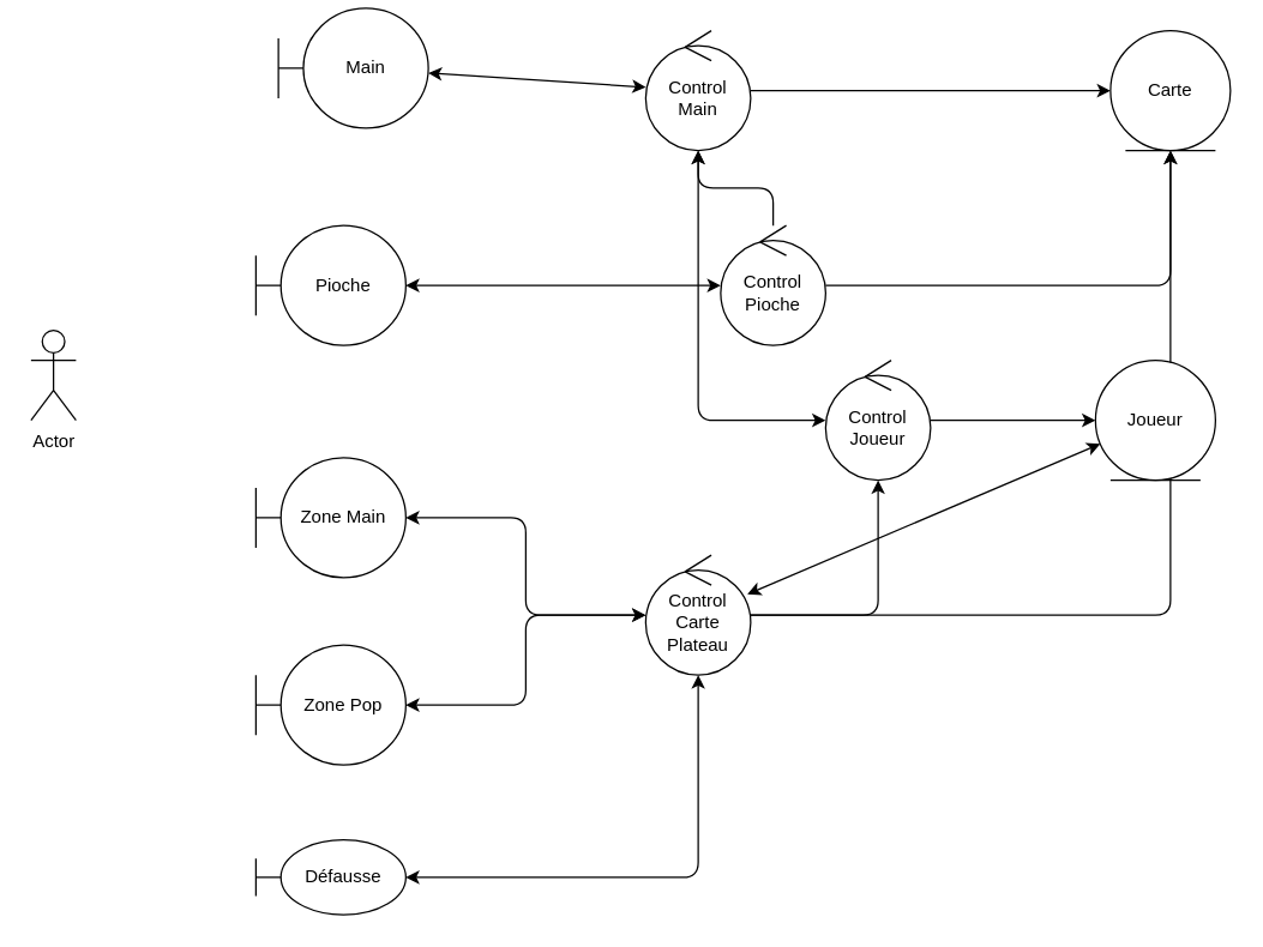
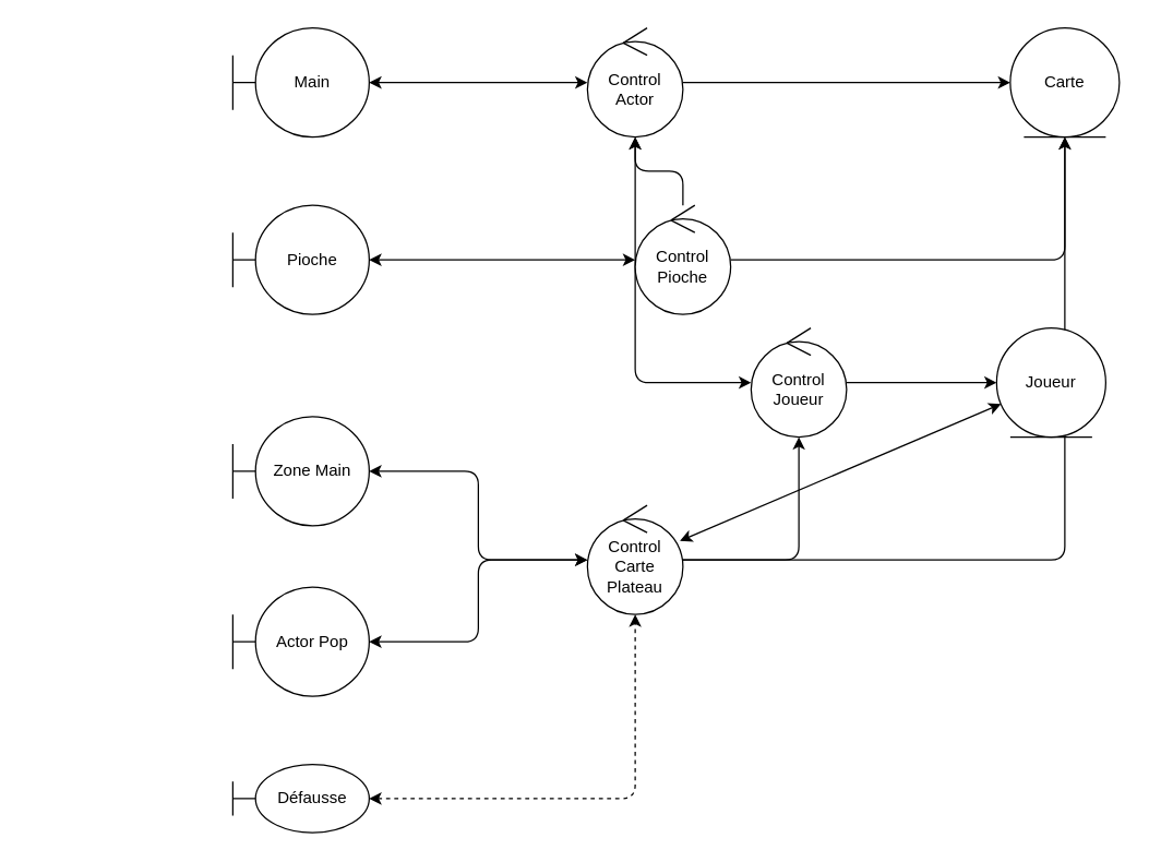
- <mxCell id="4" value="Main" style="shape=umlBoundary;whiteSpace=wrap;html=1;" parent="1" vertex="1"><mxGeometry x="185" y="5" width="100" height="80" as="geometry" /></mxCell>
+ <mxCell id="4" value="Main" style="shape=umlBoundary;whiteSpace=wrap;html=1;" parent="1" vertex="1"><mxGeometry x="170" y="20" width="100" height="80" as="geometry" /></mxCell>
- <mxCell id="22" value="Control Main" style="ellipse;shape=umlControl;whiteSpace=wrap;html=1;" vertex="1" parent="1"><mxGeometry x="430" y="20" width="70" height="80" as="geometry" /></mxCell>
+ <mxCell id="22" value="Control Actor" style="ellipse;shape=umlControl;whiteSpace=wrap;html=1;" vertex="1" parent="1"><mxGeometry x="430" y="20" width="70" height="80" as="geometry" /></mxCell>
- <mxCell id="26" value="Control Pioche" style="ellipse;shape=umlControl;whiteSpace=wrap;html=1;" vertex="1" parent="1"><mxGeometry x="480" y="150" width="70" height="80" as="geometry" /></mxCell>
+ <mxCell id="26" value="Control Pioche" style="ellipse;shape=umlControl;whiteSpace=wrap;html=1;" vertex="1" parent="1"><mxGeometry x="465" y="150" width="70" height="80" as="geometry" /></mxCell>
- <mxCell id="2" value="Actor" style="shape=umlActor;verticalLabelPosition=bottom;verticalAlign=top;html=1;outlineConnect=0;" parent="1" vertex="1"><mxGeometry x="20" y="220" width="30" height="60" as="geometry" /></mxCell>
- <mxCell id="10" value="Zone Pop" style="shape=umlBoundary;whiteSpace=wrap;html=1;" vertex="1" parent="1"><mxGeometry x="170" y="430" width="100" height="80" as="geometry" /></mxCell>
+ <mxCell id="10" value="Actor Pop" style="shape=umlBoundary;whiteSpace=wrap;html=1;" vertex="1" parent="1"><mxGeometry x="170" y="430" width="100" height="80" as="geometry" /></mxCell>
- <mxCell id="11" style="edgeStyle=orthogonalEdgeStyle;html=1;startArrow=classic;startFill=1;" edge="1" parent="1" source="12" target="16"><mxGeometry relative="1" as="geometry" /></mxCell>
+ <mxCell id="11" style="edgeStyle=orthogonalEdgeStyle;html=1;startArrow=classic;startFill=1;dashed=1;" edge="1" parent="1" source="12" target="16"><mxGeometry relative="1" as="geometry" /></mxCell>
